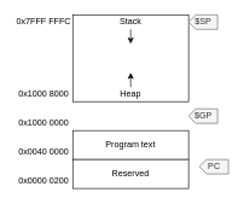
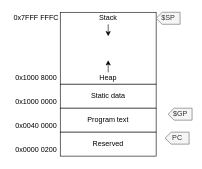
+ <mxCell id="9" value="Static data" style="rounded=0;whiteSpace=wrap;html=1;" vertex="1" parent="1"><mxGeometry x="100" y="140" width="160" height="40" as="geometry" /></mxCell>
- <mxCell id="16" value="$GP" style="html=1;shadow=0;dashed=0;align=center;verticalAlign=middle;shape=mxgraph.arrows2.arrow;dy=0;dx=10;notch=0;flipH=1;fillColor=#f5f5f5;fontColor=#333333;strokeColor=#666666;" vertex="1" parent="1"><mxGeometry x="260" y="150" width="40" height="20" as="geometry" /></mxCell>
+ <mxCell id="16" value="$GP" style="html=1;shadow=0;dashed=0;align=center;verticalAlign=middle;shape=mxgraph.arrows2.arrow;dy=0;dx=10;notch=0;flipH=1;fillColor=#f5f5f5;fontColor=#333333;strokeColor=#666666;" vertex="1" parent="1"><mxGeometry x="280" y="180" width="40" height="20" as="geometry" /></mxCell>
